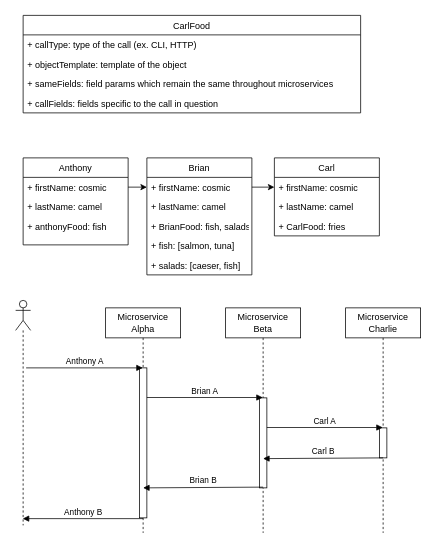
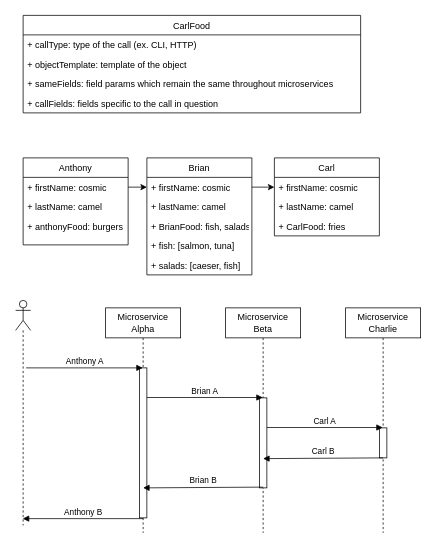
- <mxCell id="18" value="+ anthonyFood: fish" style="text;strokeColor=none;fillColor=none;align=left;verticalAlign=top;spacingLeft=4;spacingRight=4;overflow=hidden;rotatable=0;points=[[0,0.5],[1,0.5]];portConstraint=eastwest;" vertex="1" parent="15"><mxGeometry y="78" width="140" height="38" as="geometry" /></mxCell>
+ <mxCell id="18" value="+ anthonyFood: burgers" style="text;strokeColor=none;fillColor=none;align=left;verticalAlign=top;spacingLeft=4;spacingRight=4;overflow=hidden;rotatable=0;points=[[0,0.5],[1,0.5]];portConstraint=eastwest;" vertex="1" parent="15"><mxGeometry y="78" width="140" height="38" as="geometry" /></mxCell>
